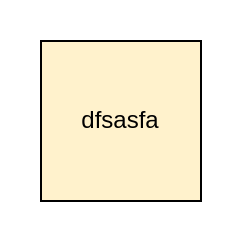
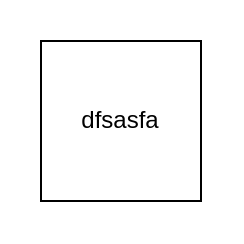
- <mxCell id="3" value="dfsasfa" style="whiteSpace=wrap;html=1;aspect=fixed;fillColor=#fff2cc;" vertex="1" parent="1"><mxGeometry x="20" y="20" width="80" height="80" as="geometry" /></mxCell>
+ <mxCell id="3" value="dfsasfa" style="whiteSpace=wrap;html=1;aspect=fixed;" vertex="1" parent="1"><mxGeometry x="20" y="20" width="80" height="80" as="geometry" /></mxCell>
